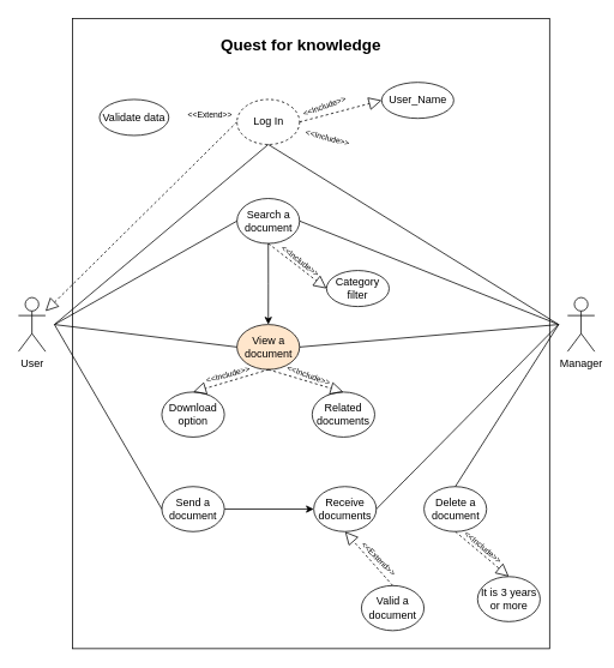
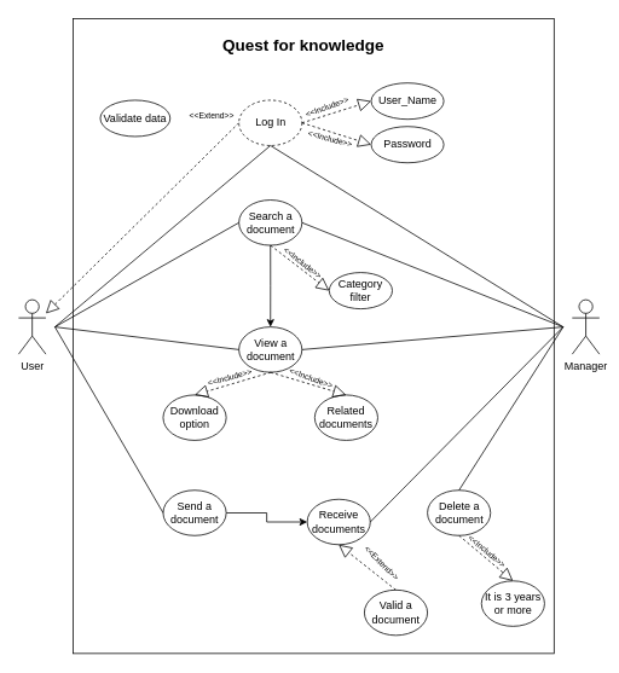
- <mxCell id="12" value="User_Name" style="ellipse;whiteSpace=wrap;html=1;" vertex="1" parent="1"><mxGeometry x="423.5" y="91" width="80" height="40" as="geometry" /></mxCell>
+ <mxCell id="12" value="User_Name" style="ellipse;whiteSpace=wrap;html=1;" vertex="1" parent="1"><mxGeometry x="408.5" y="91" width="80" height="40" as="geometry" /></mxCell>
+ <mxCell id="15" value="" style="endArrow=block;dashed=1;endFill=0;endSize=12;html=1;entryX=0;entryY=0.5;entryDx=0;entryDy=0;exitX=1;exitY=0.5;exitDx=0;exitDy=0;" edge="1" parent="1" source="5" target="13"><mxGeometry width="160" relative="1" as="geometry"><mxPoint x="342.25" y="145" as="sourcePoint" /><mxPoint x="412" y="120" as="targetPoint" /></mxGeometry></mxCell>
+ <mxCell id="13" value="Password" style="ellipse;whiteSpace=wrap;html=1;" vertex="1" parent="1"><mxGeometry x="408.5" y="139" width="80" height="40" as="geometry" /></mxCell>
- <mxCell id="6" value="View a document" style="ellipse;whiteSpace=wrap;html=1;fillColor=#ffe6cc;" vertex="1" parent="1"><mxGeometry x="262.75" y="360" width="69.5" height="50" as="geometry" /></mxCell>
+ <mxCell id="6" value="View a document" style="ellipse;whiteSpace=wrap;html=1;" vertex="1" parent="1"><mxGeometry x="262.75" y="360" width="69.5" height="50" as="geometry" /></mxCell>
- <mxCell id="32" value="Receive documents" style="ellipse;whiteSpace=wrap;html=1;" vertex="1" parent="1"><mxGeometry x="348" y="540" width="69.5" height="50" as="geometry" /></mxCell>
+ <mxCell id="32" value="Receive documents" style="ellipse;whiteSpace=wrap;html=1;" vertex="1" parent="1"><mxGeometry x="338" y="550" width="69.5" height="50" as="geometry" /></mxCell>
